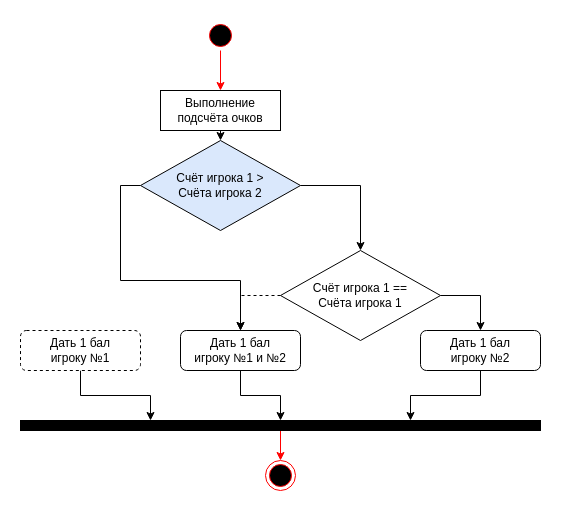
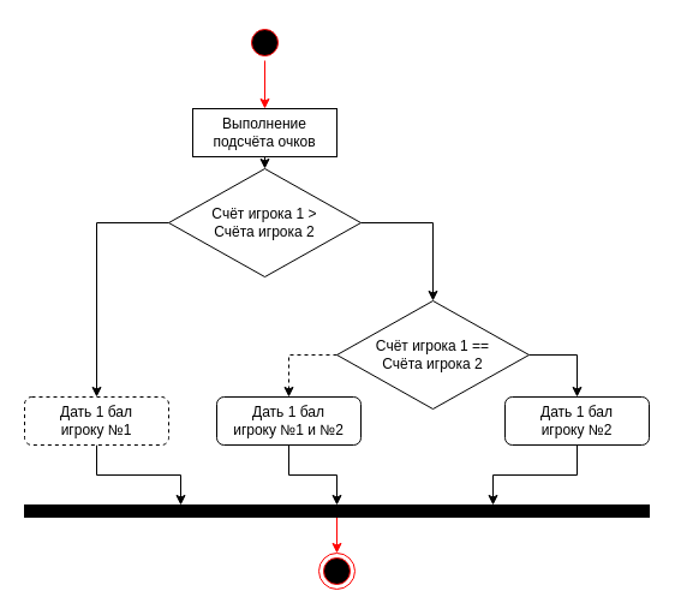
- <mxCell id="6" value="Счёт игрока 1 &amp;gt;&lt;br&gt;Счёта игрока 2" style="rhombus;whiteSpace=wrap;html=1;fillColor=#dae8fc;" vertex="1" parent="1"><mxGeometry x="140" y="140" width="160" height="90" as="geometry" /></mxCell>
+ <mxCell id="6" value="Счёт игрока 1 &amp;gt;&lt;br&gt;Счёта игрока 2" style="rhombus;whiteSpace=wrap;html=1;" vertex="1" parent="1"><mxGeometry x="140" y="140" width="160" height="90" as="geometry" /></mxCell>
- <mxCell id="4" style="edgeStyle=orthogonalEdgeStyle;rounded=0;orthogonalLoop=1;jettySize=auto;html=1;exitX=0;exitY=0.5;exitDx=0;exitDy=0;" edge="1" parent="1" source="6" target="18"><mxGeometry relative="1" as="geometry" /></mxCell>
+ <mxCell id="4" style="edgeStyle=orthogonalEdgeStyle;rounded=0;orthogonalLoop=1;jettySize=auto;html=1;exitX=0;exitY=0.5;exitDx=0;exitDy=0;entryX=0.5;entryY=0;entryDx=0;entryDy=0;" edge="1" parent="1" source="6" target="16"><mxGeometry relative="1" as="geometry" /></mxCell>
- <mxCell id="14" value="Счёт игрока 1 ==&lt;br&gt;Счёта игрока 1" style="rhombus;whiteSpace=wrap;html=1;" vertex="1" parent="1"><mxGeometry x="280" y="250" width="160" height="90" as="geometry" /></mxCell>
+ <mxCell id="14" value="Счёт игрока 1 ==&lt;br&gt;Счёта игрока 2" style="rhombus;whiteSpace=wrap;html=1;" vertex="1" parent="1"><mxGeometry x="280" y="250" width="160" height="90" as="geometry" /></mxCell>
